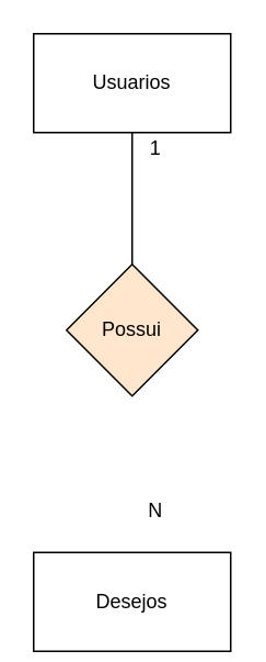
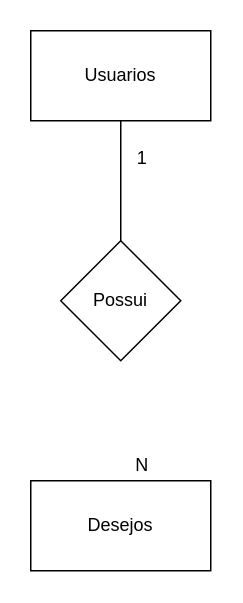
- <mxCell id="6" value="1" style="text;html=1;align=center;verticalAlign=middle;resizable=0;points=[];autosize=1;" vertex="1" parent="1"><mxGeometry x="84" y="80" width="20" height="20" as="geometry" /></mxCell>
+ <mxCell id="6" value="1" style="text;html=1;align=center;verticalAlign=middle;resizable=0;points=[];autosize=1;" vertex="1" parent="1"><mxGeometry x="84" y="95" width="20" height="20" as="geometry" /></mxCell>
- <mxCell id="5" value="Possui" style="rhombus;whiteSpace=wrap;html=1;fillColor=#ffe6cc;" vertex="1" parent="1"><mxGeometry x="40" y="160" width="80" height="80" as="geometry" /></mxCell>
+ <mxCell id="5" value="Possui" style="rhombus;whiteSpace=wrap;html=1;" vertex="1" parent="1"><mxGeometry x="40" y="160" width="80" height="80" as="geometry" /></mxCell>
- <mxCell id="2" value="Desejos" style="rounded=0;whiteSpace=wrap;html=1;" vertex="1" parent="1"><mxGeometry x="20" y="335" width="120" height="60" as="geometry" /></mxCell>
+ <mxCell id="2" value="Desejos" style="rounded=0;whiteSpace=wrap;html=1;" vertex="1" parent="1"><mxGeometry x="20" y="320" width="120" height="60" as="geometry" /></mxCell>
